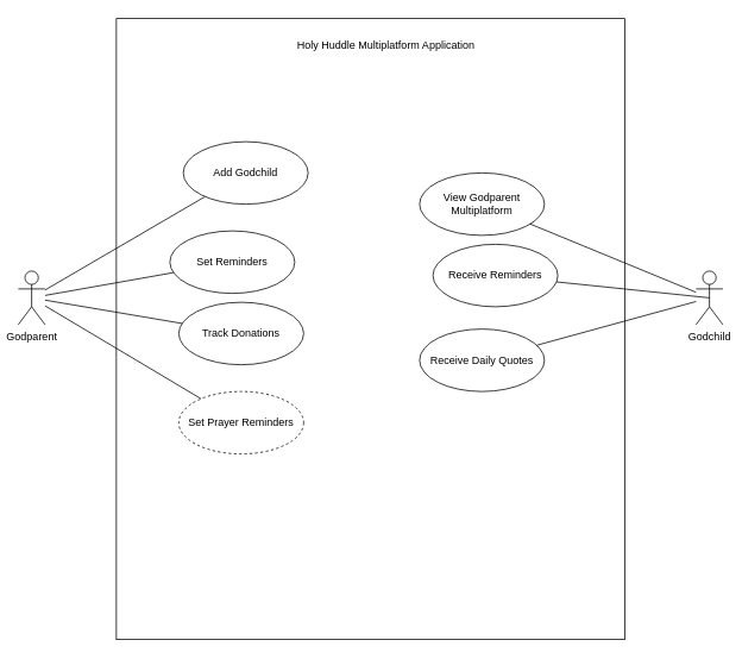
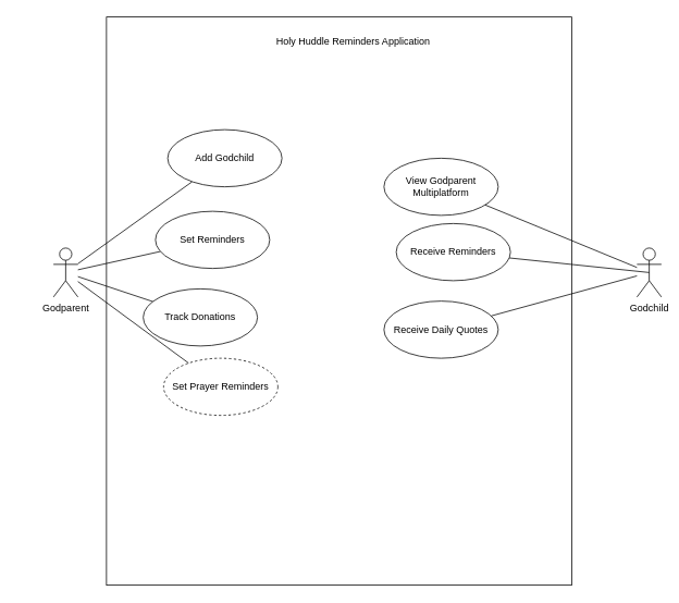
- <mxCell id="3" value="Holy Huddle Multiplatform Application" style="text;html=1;align=center;verticalAlign=middle;whiteSpace=wrap;rounded=0;fontStyle=0" vertex="1" parent="1"><mxGeometry x="320" y="20" width="225" height="60" as="geometry" /></mxCell>
+ <mxCell id="3" value="Holy Huddle Reminders Application" style="text;html=1;align=center;verticalAlign=middle;whiteSpace=wrap;rounded=0;fontStyle=0" vertex="1" parent="1"><mxGeometry x="320" y="20" width="225" height="60" as="geometry" /></mxCell>
- <mxCell id="7" value="Godparent" style="shape=umlActor;verticalLabelPosition=bottom;verticalAlign=top;html=1;outlineConnect=0;" vertex="1" parent="1"><mxGeometry x="20" y="303" width="30" height="60" as="geometry" /></mxCell>
+ <mxCell id="7" value="Godparent" style="shape=umlActor;verticalLabelPosition=bottom;verticalAlign=top;html=1;outlineConnect=0;" vertex="1" parent="1"><mxGeometry x="65" y="303" width="30" height="60" as="geometry" /></mxCell>
- <mxCell id="11" value="Track Donations" style="ellipse;whiteSpace=wrap;html=1;" vertex="1" parent="1"><mxGeometry x="200" y="338" width="140" height="70" as="geometry" /></mxCell>
+ <mxCell id="11" value="Track Donations" style="ellipse;whiteSpace=wrap;html=1;" vertex="1" parent="1"><mxGeometry x="175" y="353" width="140" height="70" as="geometry" /></mxCell>
